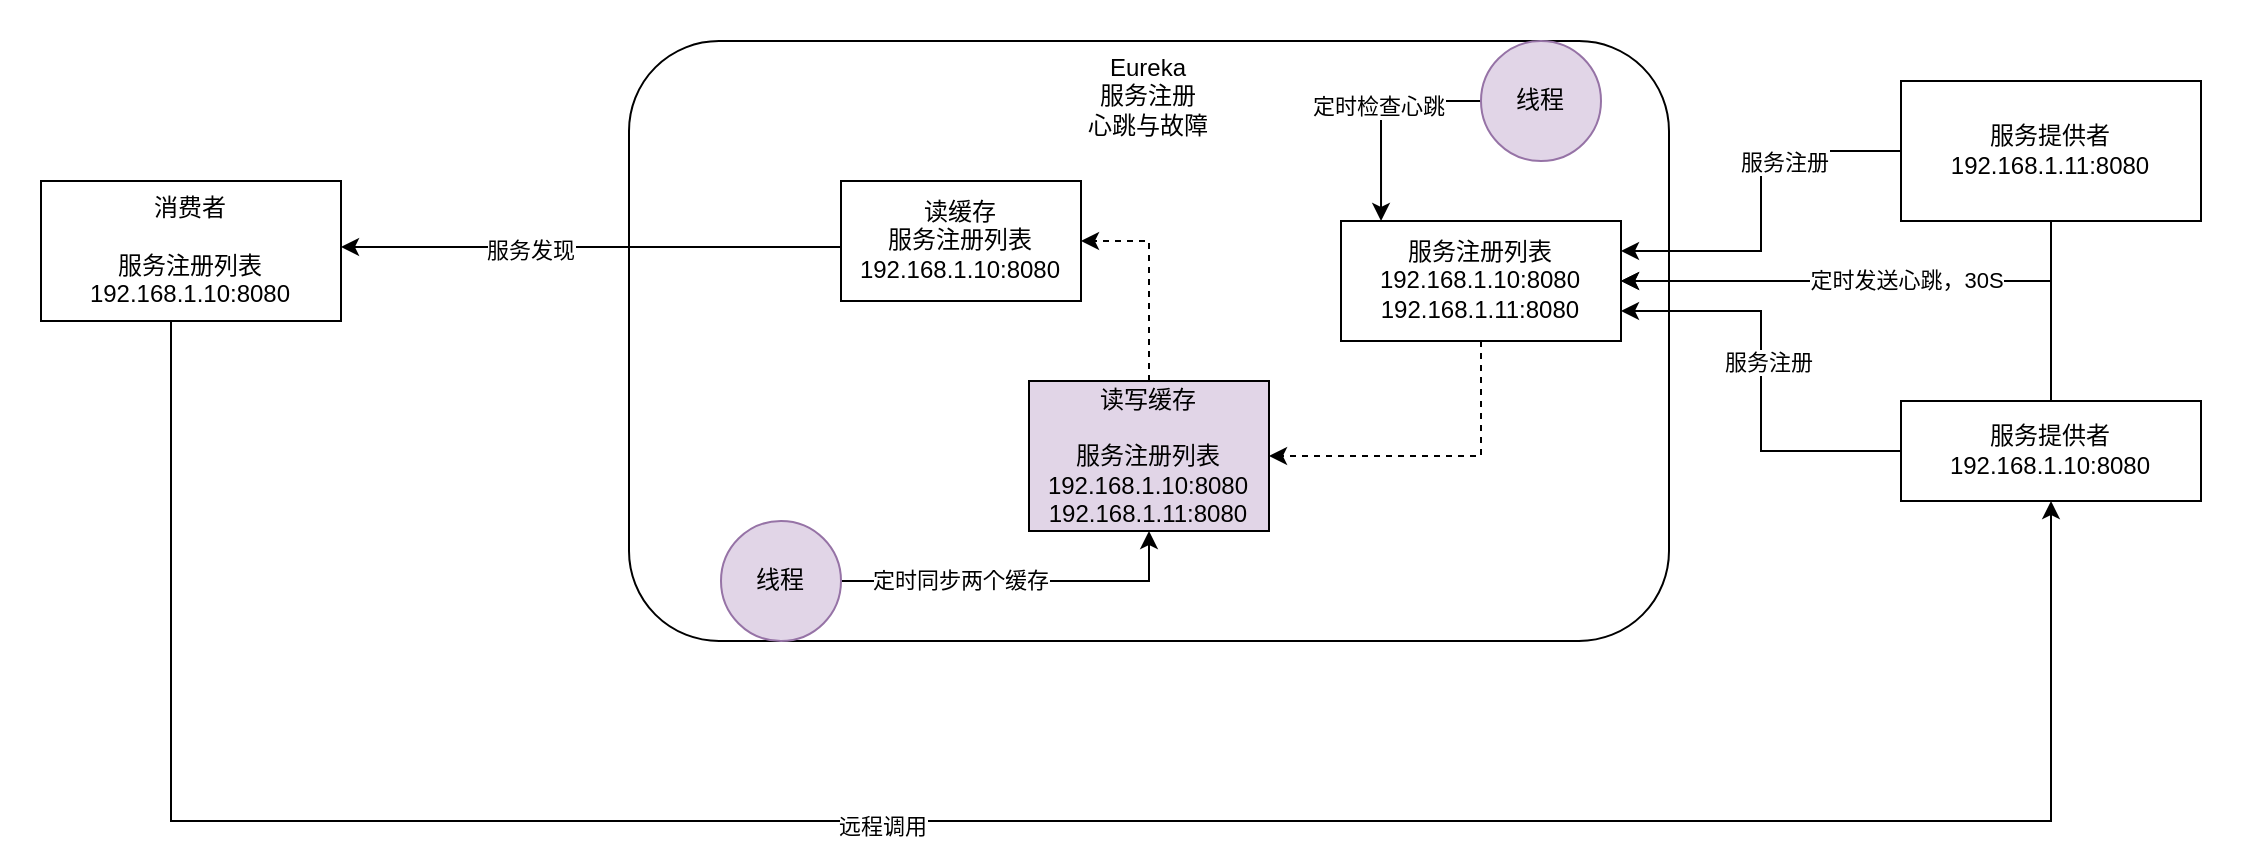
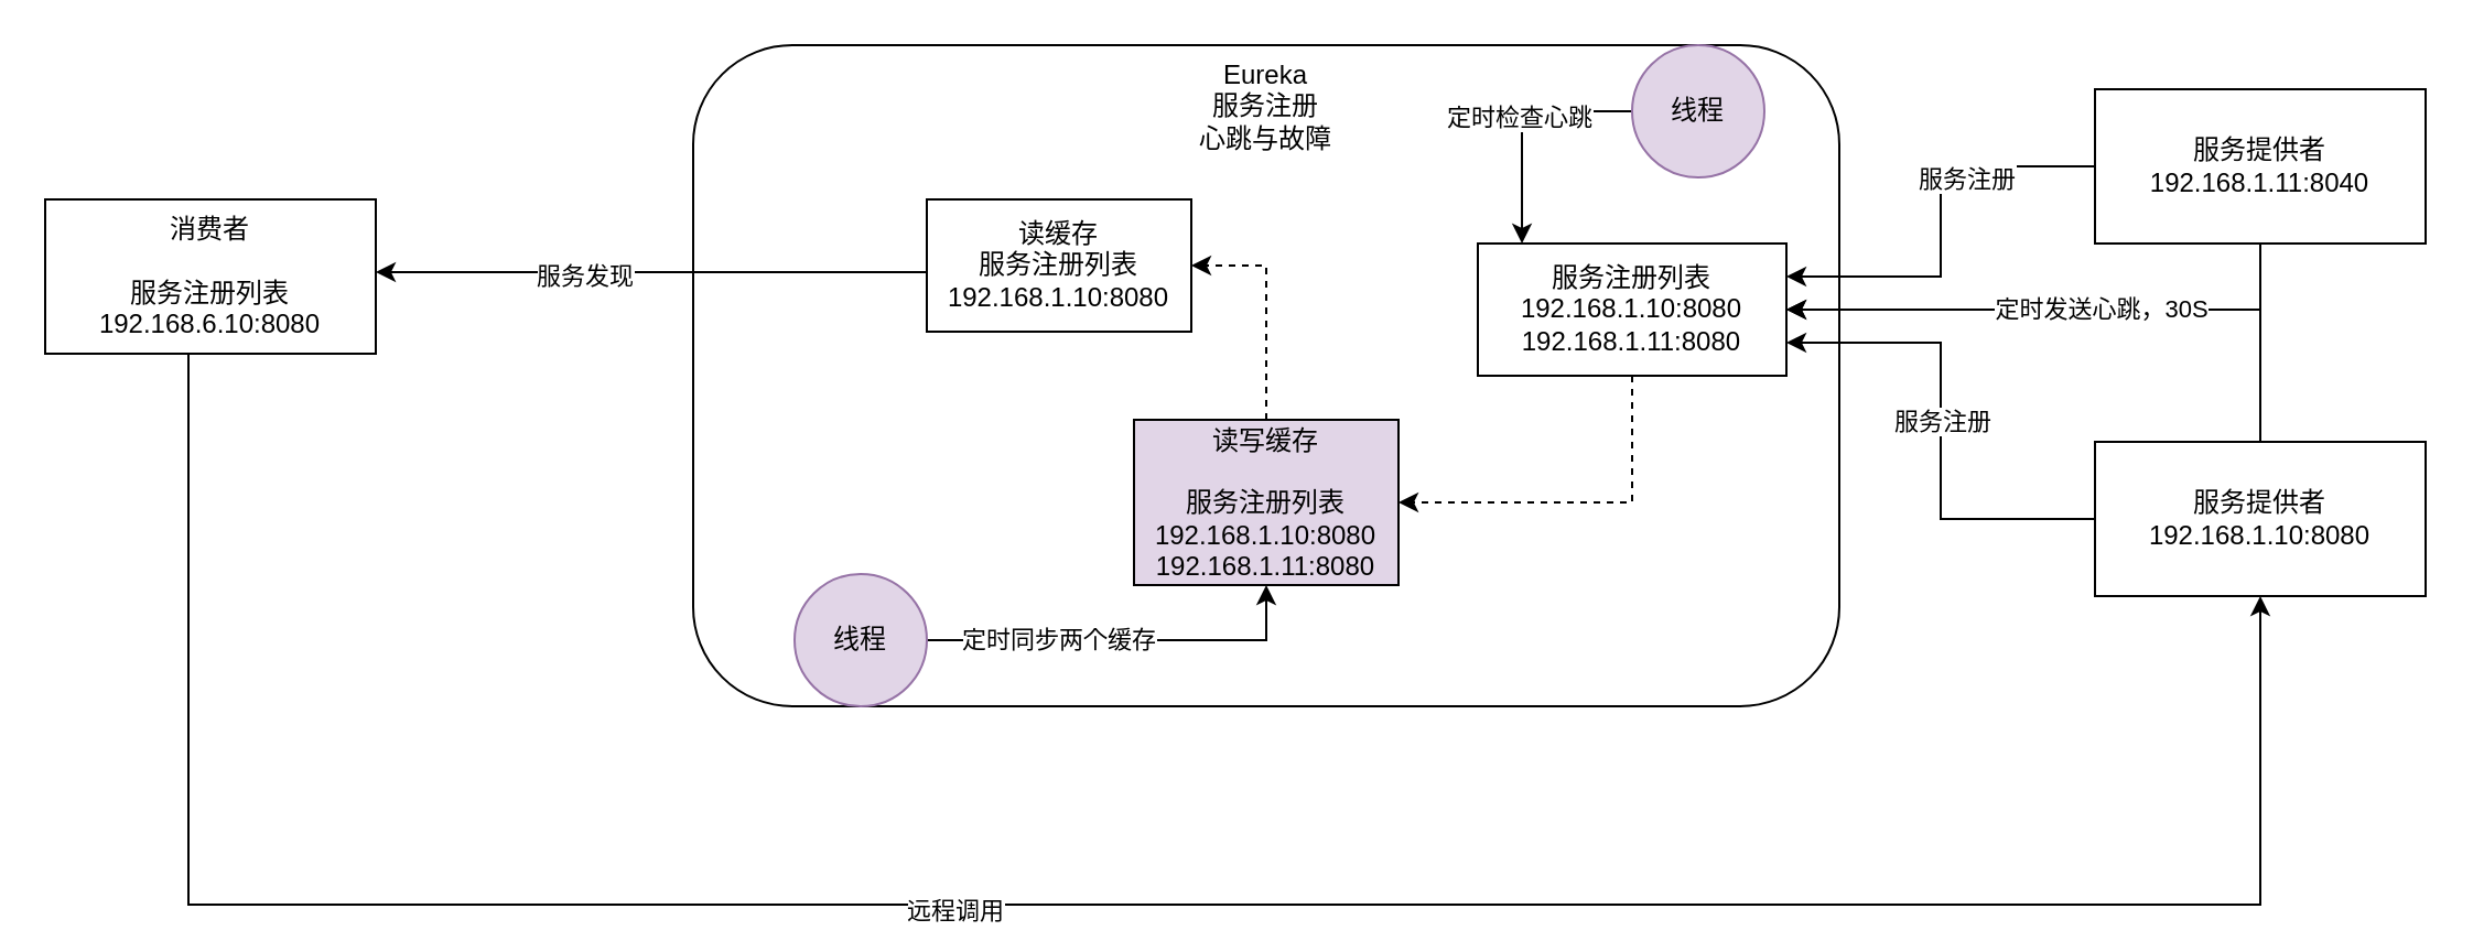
- <mxCell id="11" value="服务提供者&lt;br&gt;192.168.1.11:8080" style="rounded=0;whiteSpace=wrap;html=1;" parent="1" vertex="1"><mxGeometry x="950" y="40" width="150" height="70" as="geometry" /></mxCell>
+ <mxCell id="11" value="服务提供者&lt;br&gt;192.168.1.11:8040" style="rounded=0;whiteSpace=wrap;html=1;" parent="1" vertex="1"><mxGeometry x="950" y="40" width="150" height="70" as="geometry" /></mxCell>
- <mxCell id="5" value="消费者&lt;br&gt;&lt;br&gt;服务注册列表&lt;br&gt;192.168.1.10:8080" style="rounded=0;whiteSpace=wrap;html=1;" parent="1" vertex="1"><mxGeometry x="20" y="90" width="150" height="70" as="geometry" /></mxCell>
+ <mxCell id="5" value="消费者&lt;br&gt;&lt;br&gt;服务注册列表&lt;br&gt;192.168.6.10:8080" style="rounded=0;whiteSpace=wrap;html=1;" parent="1" vertex="1"><mxGeometry x="20" y="90" width="150" height="70" as="geometry" /></mxCell>
- <mxCell id="16" value="服务提供者&lt;br&gt;192.168.1.10:8080" style="rounded=0;whiteSpace=wrap;html=1;" parent="1" vertex="1"><mxGeometry x="950" y="200" width="150" height="50" as="geometry" /></mxCell>
+ <mxCell id="16" value="服务提供者&lt;br&gt;192.168.1.10:8080" style="rounded=0;whiteSpace=wrap;html=1;" parent="1" vertex="1"><mxGeometry x="950" y="200" width="150" height="70" as="geometry" /></mxCell>
